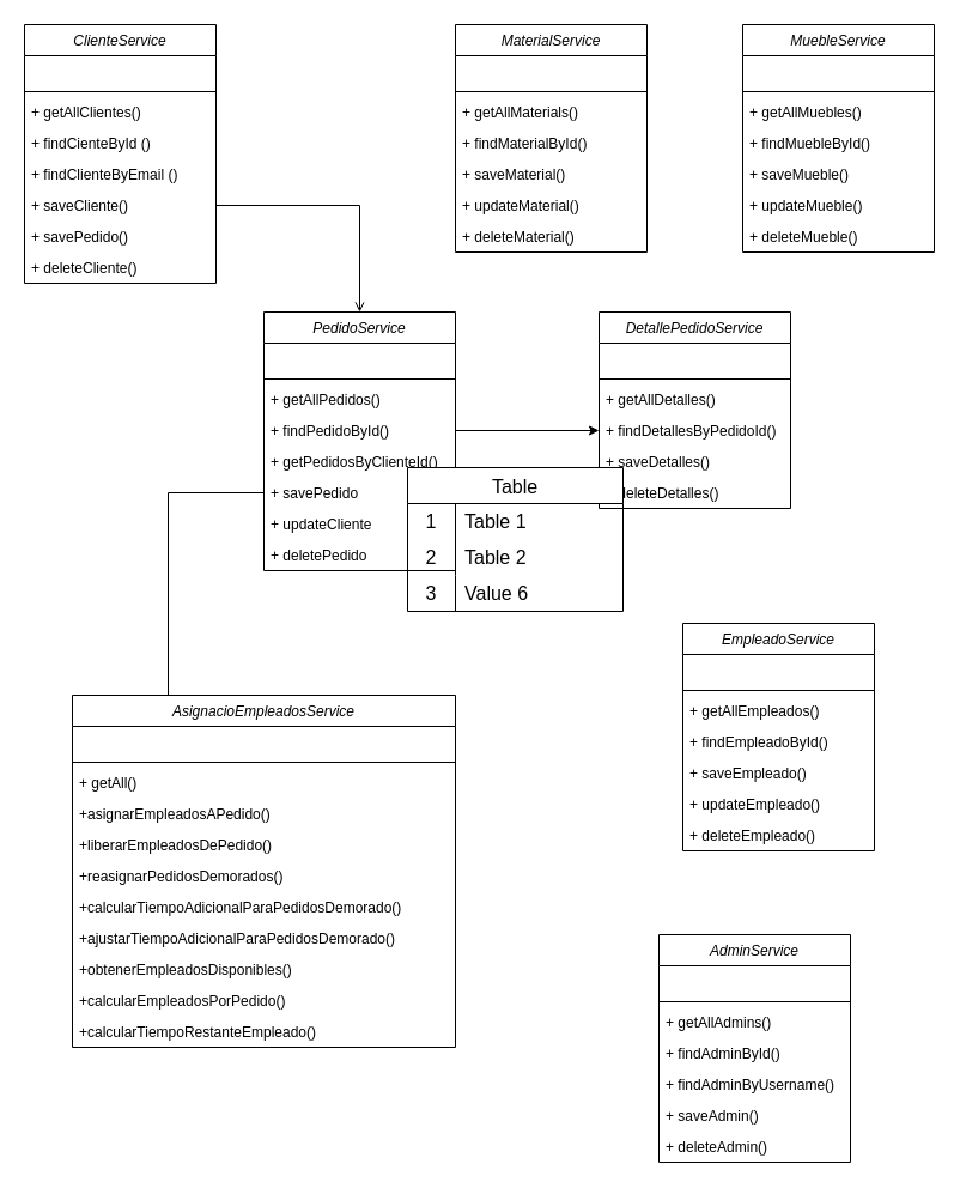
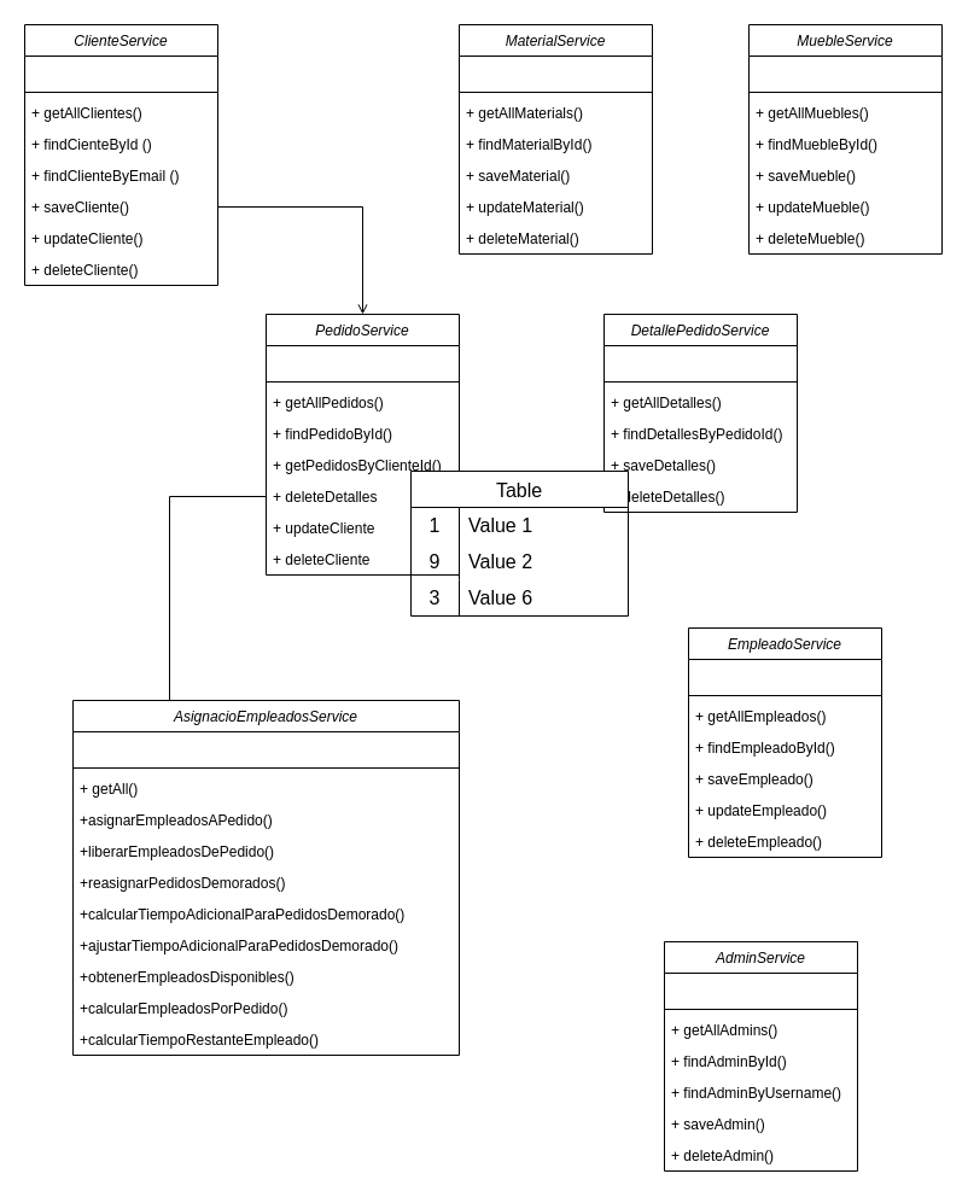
- <mxCell id="17" value="+ savePedido()" style="text;align=left;verticalAlign=top;spacingLeft=4;spacingRight=4;overflow=hidden;rotatable=0;points=[[0,0.5],[1,0.5]];portConstraint=eastwest;" vertex="1" parent="10"><mxGeometry y="164" width="160" height="26" as="geometry" /></mxCell>
+ <mxCell id="17" value="+ updateCliente()" style="text;align=left;verticalAlign=top;spacingLeft=4;spacingRight=4;overflow=hidden;rotatable=0;points=[[0,0.5],[1,0.5]];portConstraint=eastwest;" vertex="1" parent="10"><mxGeometry y="164" width="160" height="26" as="geometry" /></mxCell>
- <mxCell id="72" style="edgeStyle=orthogonalEdgeStyle;rounded=0;orthogonalLoop=1;jettySize=auto;html=1;exitX=1;exitY=0.5;exitDx=0;exitDy=0;entryX=0;entryY=0.5;entryDx=0;entryDy=0;" edge="1" parent="1" source="43" target="52"><mxGeometry relative="1" as="geometry" /></mxCell>
- <mxCell id="45" value="+ savePedido" style="text;align=left;verticalAlign=top;spacingLeft=4;spacingRight=4;overflow=hidden;rotatable=0;points=[[0,0.5],[1,0.5]];portConstraint=eastwest;" vertex="1" parent="39"><mxGeometry y="138" width="160" height="26" as="geometry" /></mxCell>
+ <mxCell id="45" value="+ deleteDetalles" style="text;align=left;verticalAlign=top;spacingLeft=4;spacingRight=4;overflow=hidden;rotatable=0;points=[[0,0.5],[1,0.5]];portConstraint=eastwest;" vertex="1" parent="39"><mxGeometry y="138" width="160" height="26" as="geometry" /></mxCell>
- <mxCell id="77" value="Table 1" style="shape=partialRectangle;html=1;whiteSpace=wrap;connectable=0;fillColor=none;top=0;left=0;bottom=0;right=0;align=left;spacingLeft=6;overflow=hidden;strokeColor=inherit;fontSize=16;" vertex="1" parent="75"><mxGeometry x="40" width="140" height="30" as="geometry"><mxRectangle width="140" height="30" as="alternateBounds" /></mxGeometry></mxCell>
+ <mxCell id="77" value="Value 1" style="shape=partialRectangle;html=1;whiteSpace=wrap;connectable=0;fillColor=none;top=0;left=0;bottom=0;right=0;align=left;spacingLeft=6;overflow=hidden;strokeColor=inherit;fontSize=16;" vertex="1" parent="75"><mxGeometry x="40" width="140" height="30" as="geometry"><mxRectangle width="140" height="30" as="alternateBounds" /></mxGeometry></mxCell>
- <mxCell id="47" value="+ deletePedido" style="text;align=left;verticalAlign=top;spacingLeft=4;spacingRight=4;overflow=hidden;rotatable=0;points=[[0,0.5],[1,0.5]];portConstraint=eastwest;" vertex="1" parent="39"><mxGeometry y="190" width="160" height="26" as="geometry" /></mxCell>
+ <mxCell id="47" value="+ deleteCliente" style="text;align=left;verticalAlign=top;spacingLeft=4;spacingRight=4;overflow=hidden;rotatable=0;points=[[0,0.5],[1,0.5]];portConstraint=eastwest;" vertex="1" parent="39"><mxGeometry y="190" width="160" height="26" as="geometry" /></mxCell>
- <mxCell id="79" value="2" style="shape=partialRectangle;html=1;whiteSpace=wrap;connectable=0;fillColor=none;top=0;left=0;bottom=0;right=0;overflow=hidden;strokeColor=inherit;fontSize=16;" vertex="1" parent="78"><mxGeometry width="40" height="30" as="geometry"><mxRectangle width="40" height="30" as="alternateBounds" /></mxGeometry></mxCell>
+ <mxCell id="79" value="9" style="shape=partialRectangle;html=1;whiteSpace=wrap;connectable=0;fillColor=none;top=0;left=0;bottom=0;right=0;overflow=hidden;strokeColor=inherit;fontSize=16;" vertex="1" parent="78"><mxGeometry width="40" height="30" as="geometry"><mxRectangle width="40" height="30" as="alternateBounds" /></mxGeometry></mxCell>
- <mxCell id="80" value="Table 2" style="shape=partialRectangle;html=1;whiteSpace=wrap;connectable=0;fillColor=none;top=0;left=0;bottom=0;right=0;align=left;spacingLeft=6;overflow=hidden;strokeColor=inherit;fontSize=16;" vertex="1" parent="78"><mxGeometry x="40" width="140" height="30" as="geometry"><mxRectangle width="140" height="30" as="alternateBounds" /></mxGeometry></mxCell>
+ <mxCell id="80" value="Value 2" style="shape=partialRectangle;html=1;whiteSpace=wrap;connectable=0;fillColor=none;top=0;left=0;bottom=0;right=0;align=left;spacingLeft=6;overflow=hidden;strokeColor=inherit;fontSize=16;" vertex="1" parent="78"><mxGeometry x="40" width="140" height="30" as="geometry"><mxRectangle width="140" height="30" as="alternateBounds" /></mxGeometry></mxCell>
